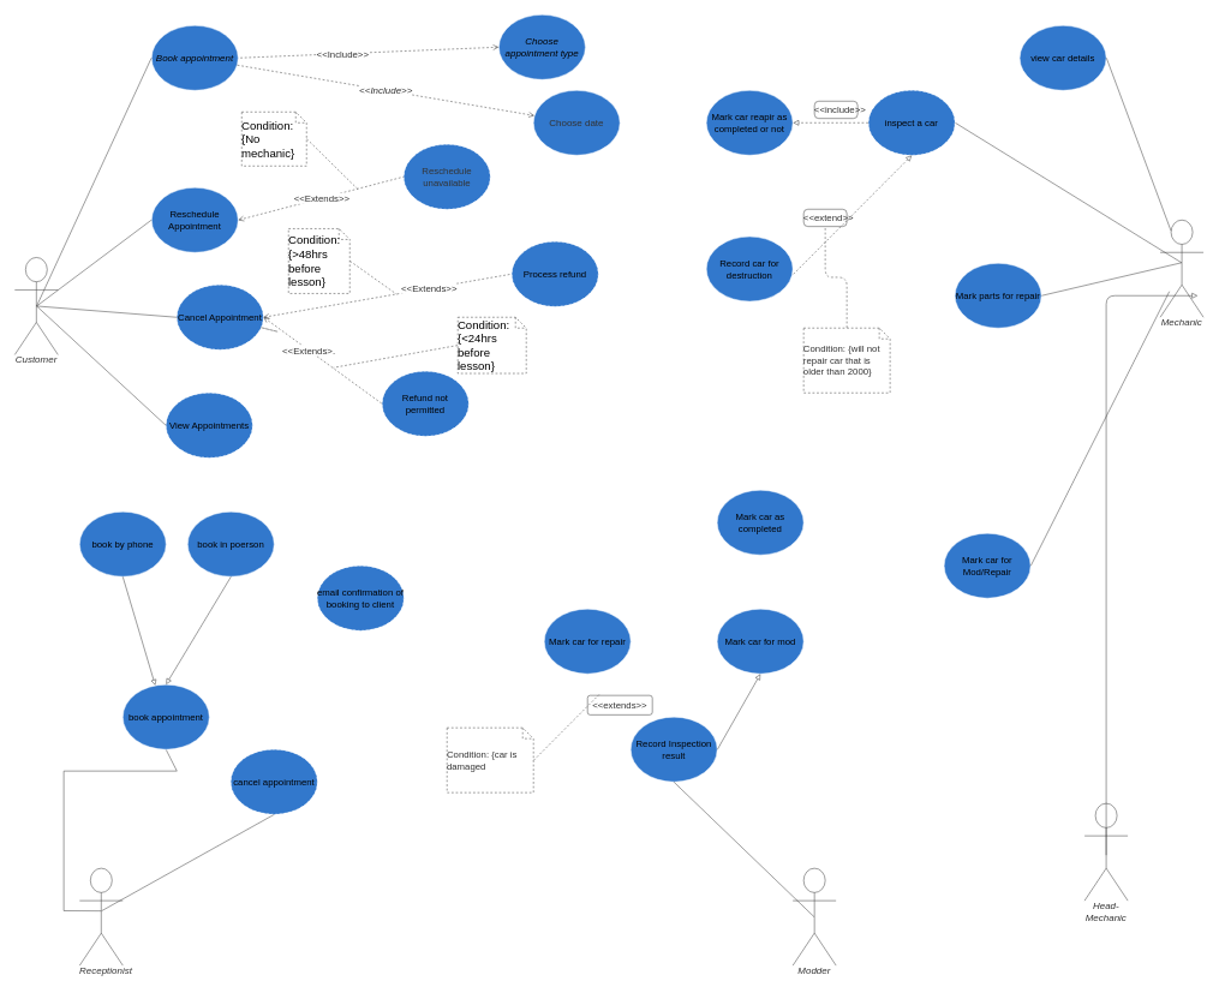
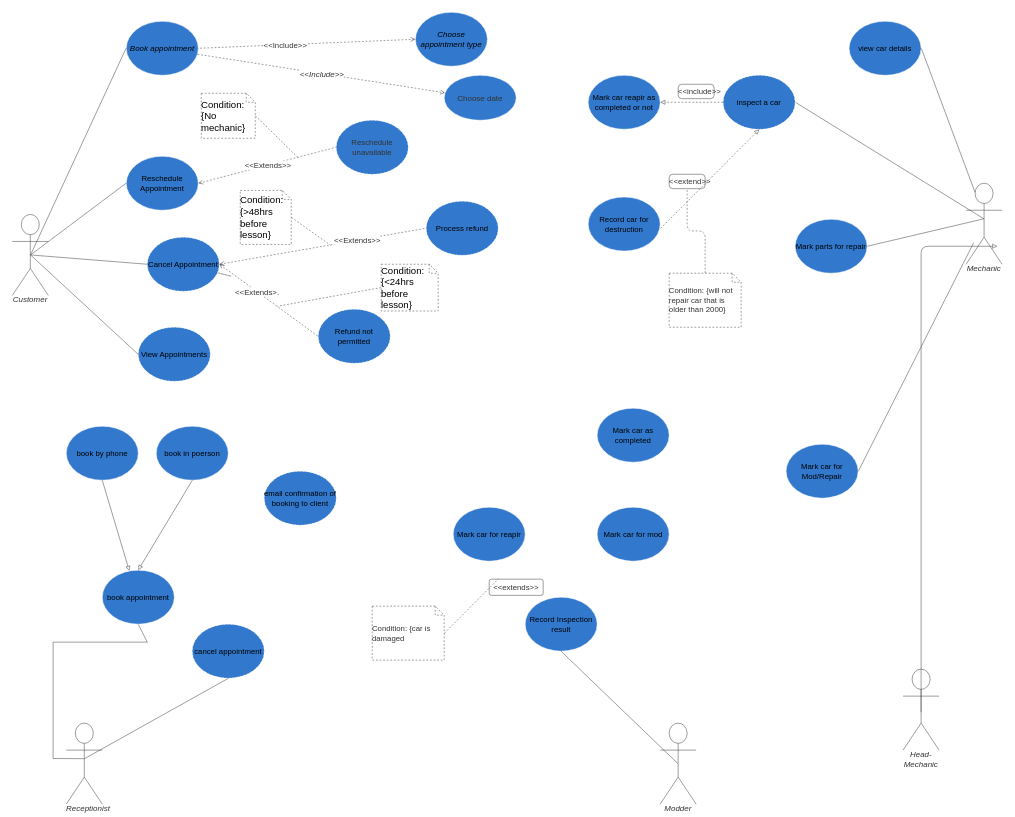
- <mxCell id="7" value="Choose date" style="html=1;overflow=block;blockSpacing=1;whiteSpace=wrap;ellipse;whiteSpace=wrap;fontSize=13.3;fontColor=#333333;align=center;spacing=0;verticalAlign=middle;strokeColor=#ffffff;strokeOpacity=100;fillOpacity=100;rounded=1;absoluteArcSize=1;arcSize=7.5;fillColor=#3278cc;strokeWidth=0.8;" vertex="1" parent="1"><mxGeometry x="740" y="125" width="120" height="90" as="geometry" /></mxCell>
+ <mxCell id="7" value="Choose date" style="html=1;overflow=block;blockSpacing=1;whiteSpace=wrap;ellipse;whiteSpace=wrap;fontSize=13.3;fontColor=#333333;align=center;spacing=0;verticalAlign=middle;strokeColor=#ffffff;strokeOpacity=100;fillOpacity=100;rounded=1;absoluteArcSize=1;arcSize=7.5;fillColor=#3278cc;strokeWidth=0.8;" vertex="1" parent="1"><mxGeometry x="740" y="125" width="120" height="75" as="geometry" /></mxCell>
- <mxCell id="43" value="Mark car for repair" style="html=1;overflow=block;blockSpacing=1;whiteSpace=wrap;ellipse;whiteSpace=wrap;fontSize=13;spacing=0;strokeColor=#ffffff;strokeOpacity=100;fillOpacity=100;rounded=1;absoluteArcSize=1;arcSize=7.5;fillColor=#3278cc;strokeWidth=0.8;" vertex="1" parent="1"><mxGeometry x="755" y="845" width="120" height="90" as="geometry" /></mxCell>
+ <mxCell id="43" value="Mark car for reapir" style="html=1;overflow=block;blockSpacing=1;whiteSpace=wrap;ellipse;whiteSpace=wrap;fontSize=13;spacing=0;strokeColor=#ffffff;strokeOpacity=100;fillOpacity=100;rounded=1;absoluteArcSize=1;arcSize=7.5;fillColor=#3278cc;strokeWidth=0.8;" vertex="1" parent="1"><mxGeometry x="755" y="845" width="120" height="90" as="geometry" /></mxCell>
- <mxCell id="45" value="" style="html=1;jettySize=18;whiteSpace=wrap;fontSize=13;strokeColor=#333333;strokeOpacity=100;strokeWidth=0.8;rounded=0;startArrow=none;;endArrow=block;endFill=0;;exitX=1.003;exitY=0.5;exitPerimeter=0;entryX=0.5;entryY=1.004;entryPerimeter=0;" edge="1" parent="1" source="35" target="41"><mxGeometry width="100" height="100" relative="1" as="geometry"><Array as="points" /></mxGeometry></mxCell>
